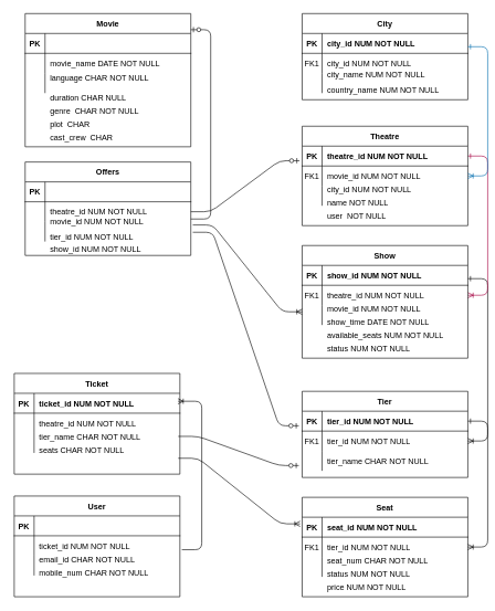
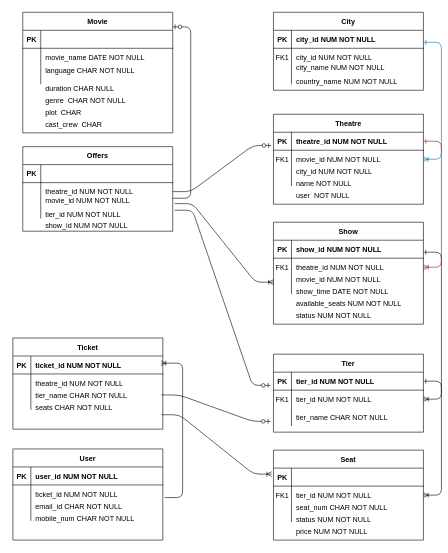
+ <mxCell id="115" value="user_id NUM NOT NULL " style="shape=partialRectangle;overflow=hidden;connectable=0;fillColor=none;top=0;left=0;bottom=0;right=0;align=left;spacingLeft=6;fontStyle=1;" parent="113" vertex="1"><mxGeometry x="30" width="220" height="30" as="geometry" /></mxCell>
- <mxCell id="37" value="seat_id NUM NOT NULL " style="shape=partialRectangle;overflow=hidden;connectable=0;fillColor=none;top=0;left=0;bottom=0;right=0;align=left;spacingLeft=6;fontStyle=1;" parent="35" vertex="1"><mxGeometry x="30" width="220" height="30" as="geometry" /></mxCell>
